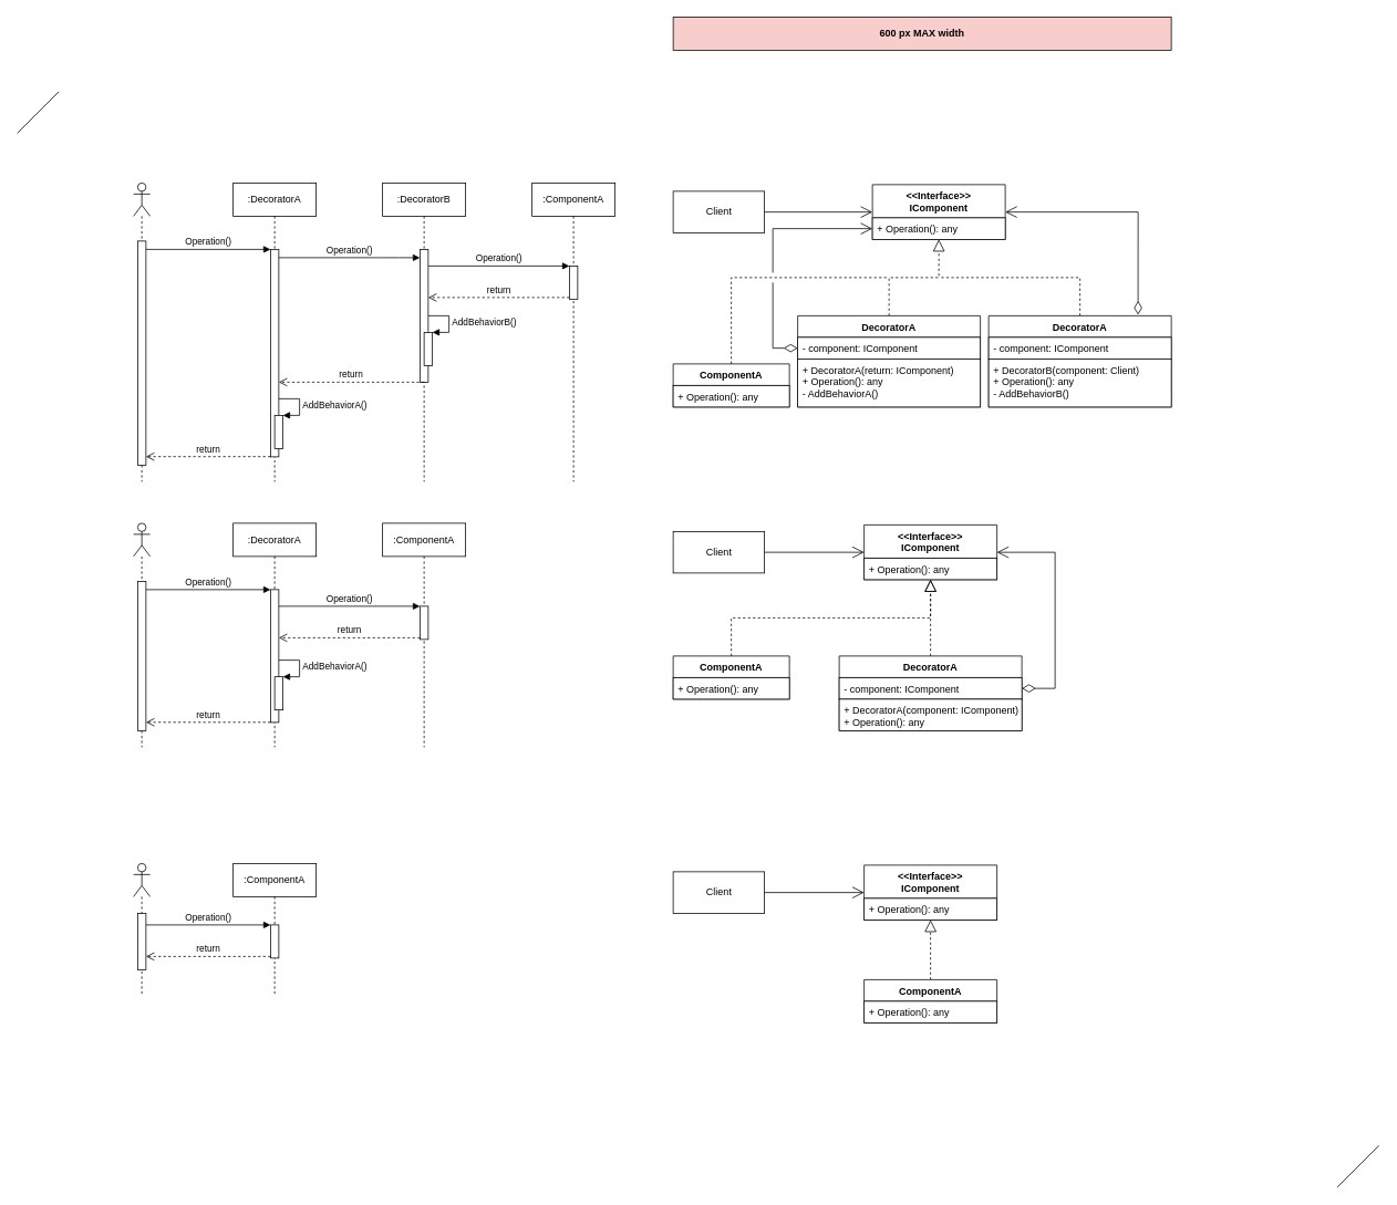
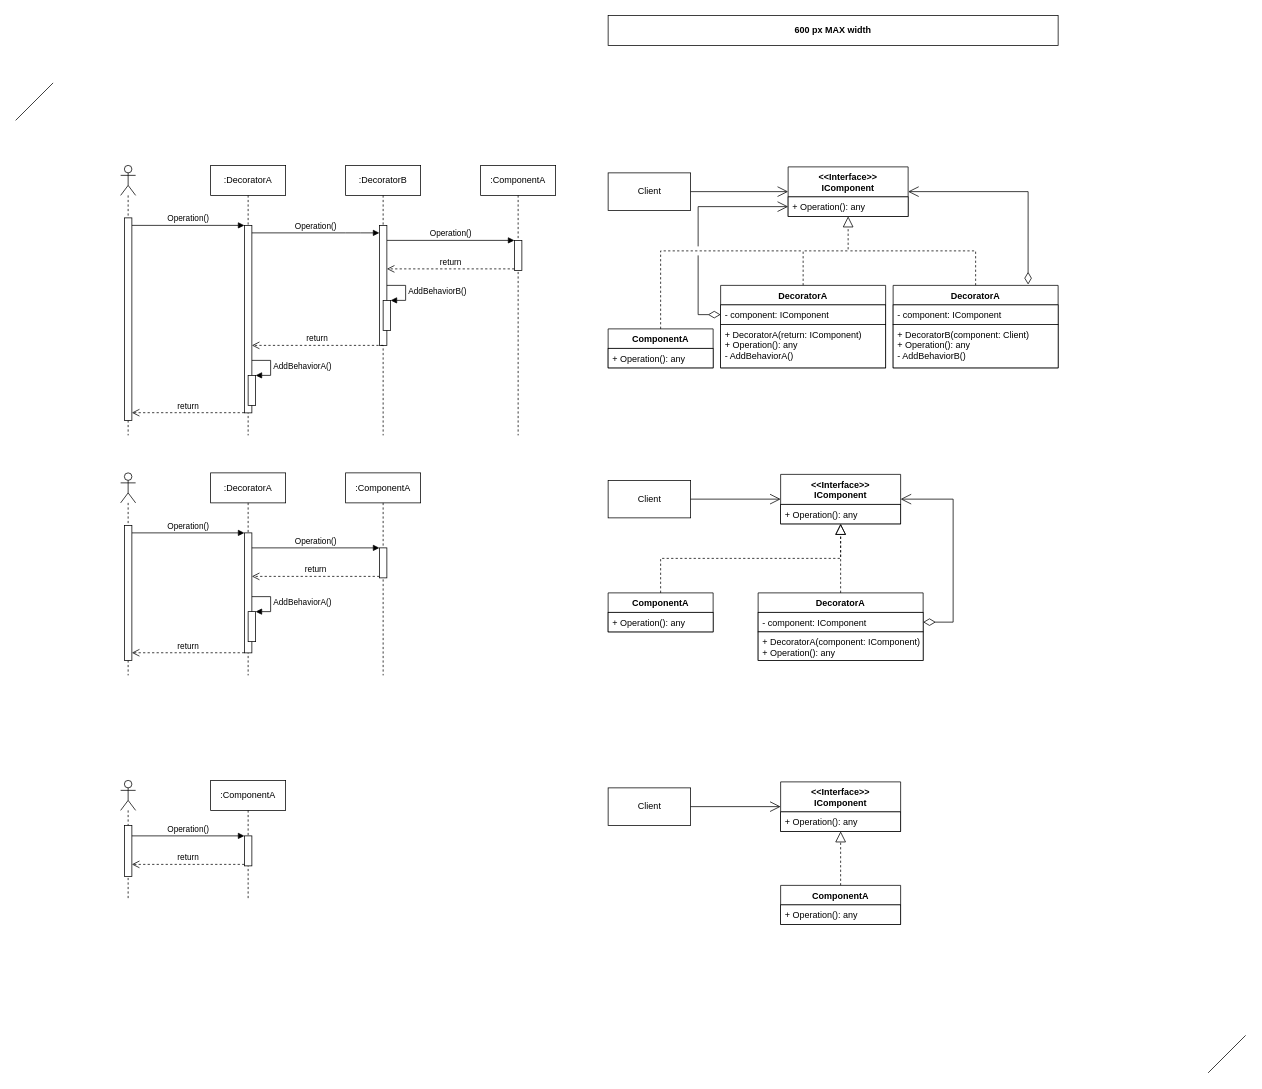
- <mxCell id="76" value="600 px MAX width" style="rounded=0;whiteSpace=wrap;html=1;sketch=0;fontSize=12;align=center;fontStyle=1;fillColor=#f8cecc;" vertex="1" parent="1"><mxGeometry x="810" y="20" width="600" height="40" as="geometry" /></mxCell>
+ <mxCell id="76" value="600 px MAX width" style="rounded=0;whiteSpace=wrap;html=1;sketch=0;fontSize=12;align=center;fontStyle=1" vertex="1" parent="1"><mxGeometry x="810" y="20" width="600" height="40" as="geometry" /></mxCell>
